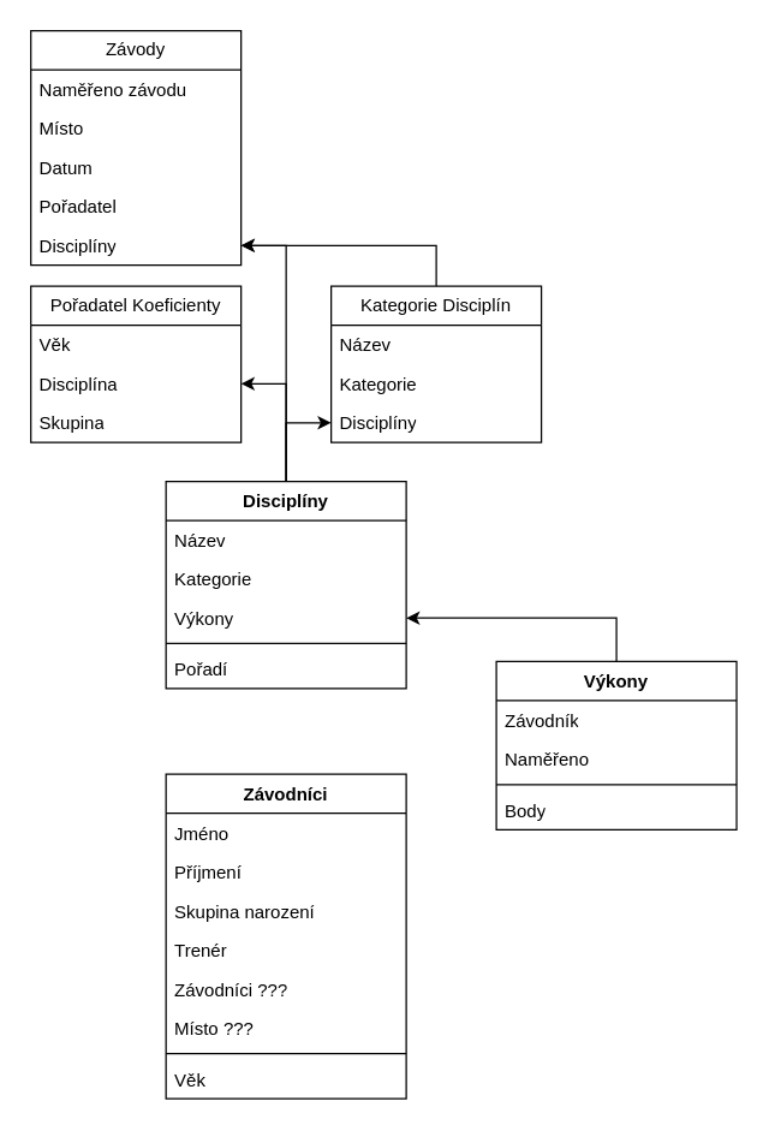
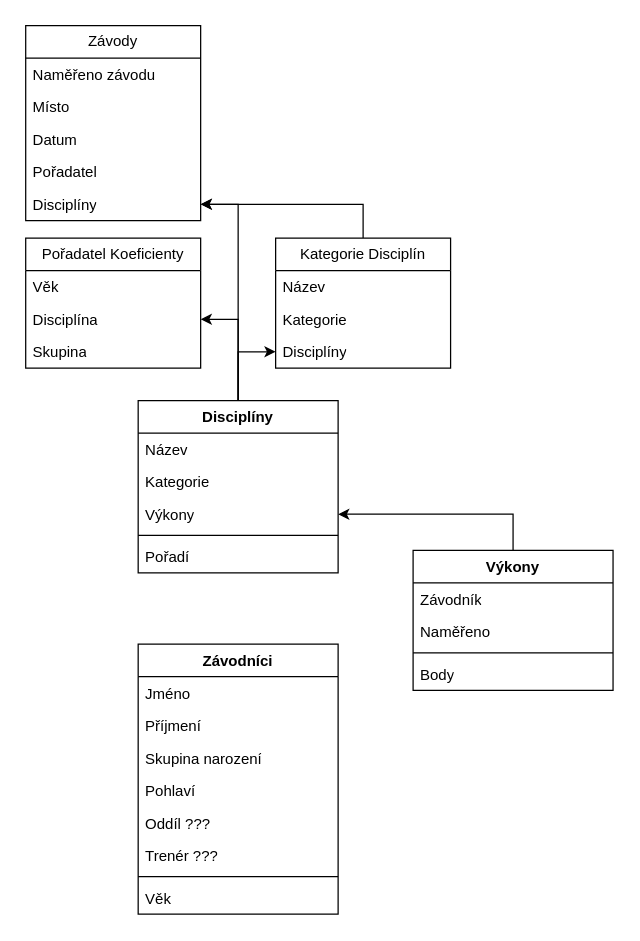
- <mxCell id="36" value="Trenér" style="text;strokeColor=none;fillColor=none;align=left;verticalAlign=top;spacingLeft=4;spacingRight=4;overflow=hidden;rotatable=0;points=[[0,0.5],[1,0.5]];portConstraint=eastwest;whiteSpace=wrap;html=1;" vertex="1" parent="32"><mxGeometry y="104" width="160" height="26" as="geometry" /></mxCell>
+ <mxCell id="36" value="Pohlaví" style="text;strokeColor=none;fillColor=none;align=left;verticalAlign=top;spacingLeft=4;spacingRight=4;overflow=hidden;rotatable=0;points=[[0,0.5],[1,0.5]];portConstraint=eastwest;whiteSpace=wrap;html=1;" vertex="1" parent="32"><mxGeometry y="104" width="160" height="26" as="geometry" /></mxCell>
- <mxCell id="37" value="Závodníci ???" style="text;strokeColor=none;fillColor=none;align=left;verticalAlign=top;spacingLeft=4;spacingRight=4;overflow=hidden;rotatable=0;points=[[0,0.5],[1,0.5]];portConstraint=eastwest;whiteSpace=wrap;html=1;" vertex="1" parent="32"><mxGeometry y="130" width="160" height="26" as="geometry" /></mxCell>
+ <mxCell id="37" value="Oddíl ???" style="text;strokeColor=none;fillColor=none;align=left;verticalAlign=top;spacingLeft=4;spacingRight=4;overflow=hidden;rotatable=0;points=[[0,0.5],[1,0.5]];portConstraint=eastwest;whiteSpace=wrap;html=1;" vertex="1" parent="32"><mxGeometry y="130" width="160" height="26" as="geometry" /></mxCell>
- <mxCell id="38" value="Místo ???" style="text;strokeColor=none;fillColor=none;align=left;verticalAlign=top;spacingLeft=4;spacingRight=4;overflow=hidden;rotatable=0;points=[[0,0.5],[1,0.5]];portConstraint=eastwest;whiteSpace=wrap;html=1;" vertex="1" parent="32"><mxGeometry y="156" width="160" height="26" as="geometry" /></mxCell>
+ <mxCell id="38" value="Trenér ???" style="text;strokeColor=none;fillColor=none;align=left;verticalAlign=top;spacingLeft=4;spacingRight=4;overflow=hidden;rotatable=0;points=[[0,0.5],[1,0.5]];portConstraint=eastwest;whiteSpace=wrap;html=1;" vertex="1" parent="32"><mxGeometry y="156" width="160" height="26" as="geometry" /></mxCell>
